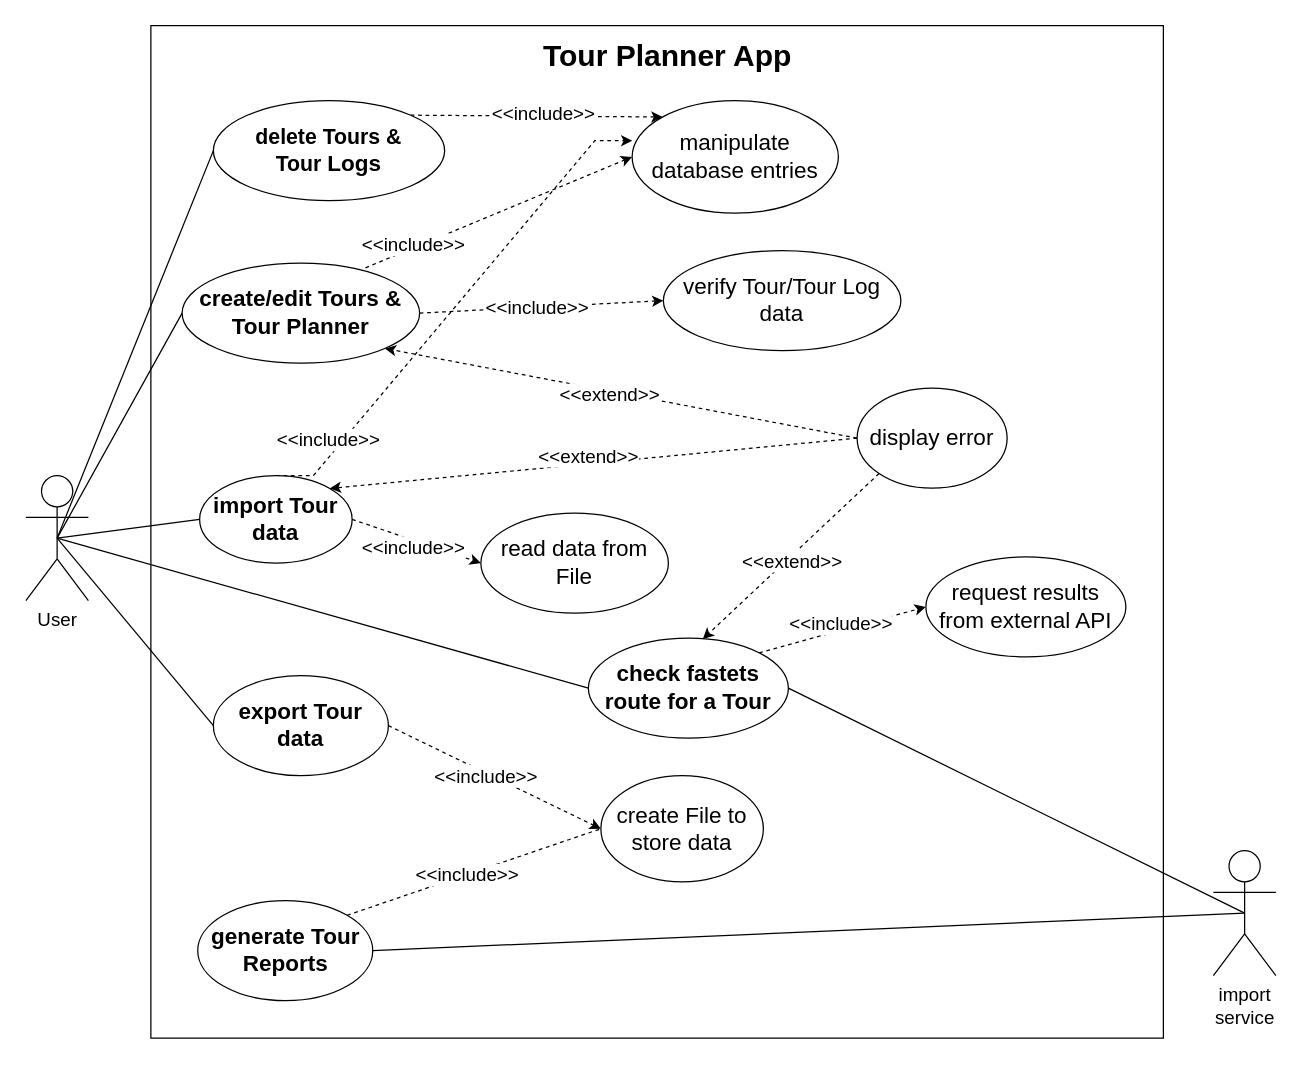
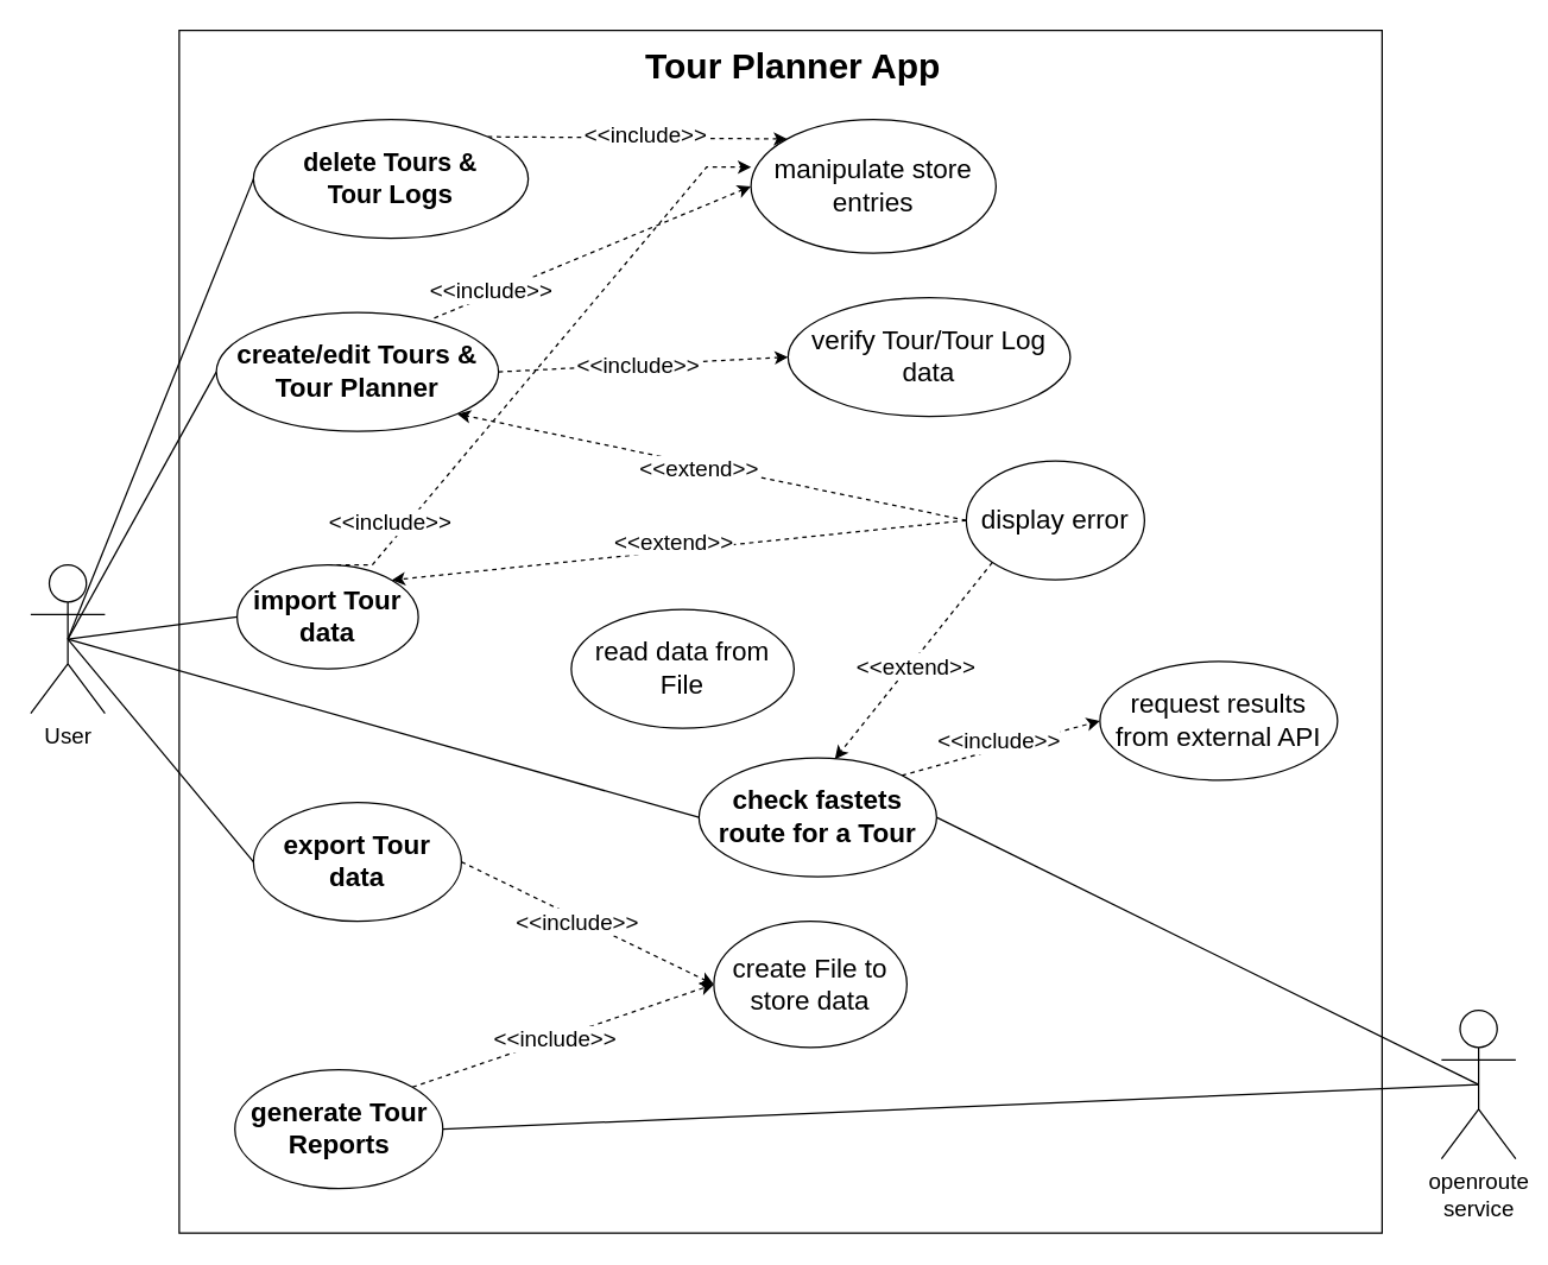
- <mxCell id="43" value="&lt;font style=&quot;font-size: 18px;&quot;&gt;manipulate database entries&lt;/font&gt;" style="ellipse;whiteSpace=wrap;html=1;" parent="1" vertex="1"><mxGeometry x="505" y="80" width="165" height="90" as="geometry" /></mxCell>
+ <mxCell id="43" value="&lt;font style=&quot;font-size: 18px;&quot;&gt;manipulate store entries&lt;/font&gt;" style="ellipse;whiteSpace=wrap;html=1;" parent="1" vertex="1"><mxGeometry x="505" y="80" width="165" height="90" as="geometry" /></mxCell>
- <mxCell id="42" value="&lt;font style=&quot;font-size: 18px;&quot;&gt;display error&lt;/font&gt;" style="ellipse;whiteSpace=wrap;html=1;" parent="1" vertex="1"><mxGeometry x="685" y="310" width="120" height="80" as="geometry" /></mxCell>
+ <mxCell id="42" value="&lt;font style=&quot;font-size: 18px;&quot;&gt;display error&lt;/font&gt;" style="ellipse;whiteSpace=wrap;html=1;" parent="1" vertex="1"><mxGeometry x="650" y="310" width="120" height="80" as="geometry" /></mxCell>
- <mxCell id="33" style="rounded=0;orthogonalLoop=1;jettySize=auto;html=1;exitX=1;exitY=0.5;exitDx=0;exitDy=0;entryX=0;entryY=0.5;entryDx=0;entryDy=0;dashed=1;" parent="1" source="37" target="32" edge="1"><mxGeometry relative="1" as="geometry" /></mxCell>
- <mxCell id="34" value="&lt;font style=&quot;font-size: 15px;&quot;&gt;&amp;lt;&amp;lt;include&amp;gt;&amp;gt;&lt;/font&gt;" style="edgeLabel;html=1;align=center;verticalAlign=middle;resizable=0;points=[];" parent="33" vertex="1" connectable="0"><mxGeometry x="0.0" y="-4" relative="1" as="geometry"><mxPoint x="-1" as="offset" /></mxGeometry></mxCell>
- <mxCell id="27" style="rounded=0;orthogonalLoop=1;jettySize=auto;html=1;exitX=1;exitY=0;exitDx=0;exitDy=0;entryX=0;entryY=0.5;entryDx=0;entryDy=0;dashed=1;endArrow=none;" parent="1" source="29" target="31" edge="1"><mxGeometry relative="1" as="geometry" /></mxCell>
+ <mxCell id="27" style="rounded=0;orthogonalLoop=1;jettySize=auto;html=1;exitX=1;exitY=0;exitDx=0;exitDy=0;entryX=0;entryY=0.5;entryDx=0;entryDy=0;dashed=1;" parent="1" source="29" target="31" edge="1"><mxGeometry relative="1" as="geometry" /></mxCell>
- <mxCell id="12" value="&lt;div&gt;&lt;span style=&quot;font-size: 15px;&quot;&gt;import&lt;/span&gt;&lt;/div&gt;&lt;div&gt;&lt;span style=&quot;font-size: 15px;&quot;&gt;service&lt;/span&gt;&lt;/div&gt;&lt;div&gt;&lt;span style=&quot;font-size: 15px;&quot;&gt;&lt;br&gt;&lt;/span&gt;&lt;/div&gt;" style="shape=umlActor;verticalLabelPosition=bottom;verticalAlign=top;html=1;outlineConnect=0;" parent="1" vertex="1"><mxGeometry x="970" y="680" width="50" height="100" as="geometry" /></mxCell>
+ <mxCell id="12" value="&lt;div&gt;&lt;span style=&quot;font-size: 15px;&quot;&gt;openroute&lt;/span&gt;&lt;/div&gt;&lt;div&gt;&lt;span style=&quot;font-size: 15px;&quot;&gt;service&lt;/span&gt;&lt;/div&gt;&lt;div&gt;&lt;span style=&quot;font-size: 15px;&quot;&gt;&lt;br&gt;&lt;/span&gt;&lt;/div&gt;" style="shape=umlActor;verticalLabelPosition=bottom;verticalAlign=top;html=1;outlineConnect=0;" parent="1" vertex="1"><mxGeometry x="970" y="680" width="50" height="100" as="geometry" /></mxCell>
